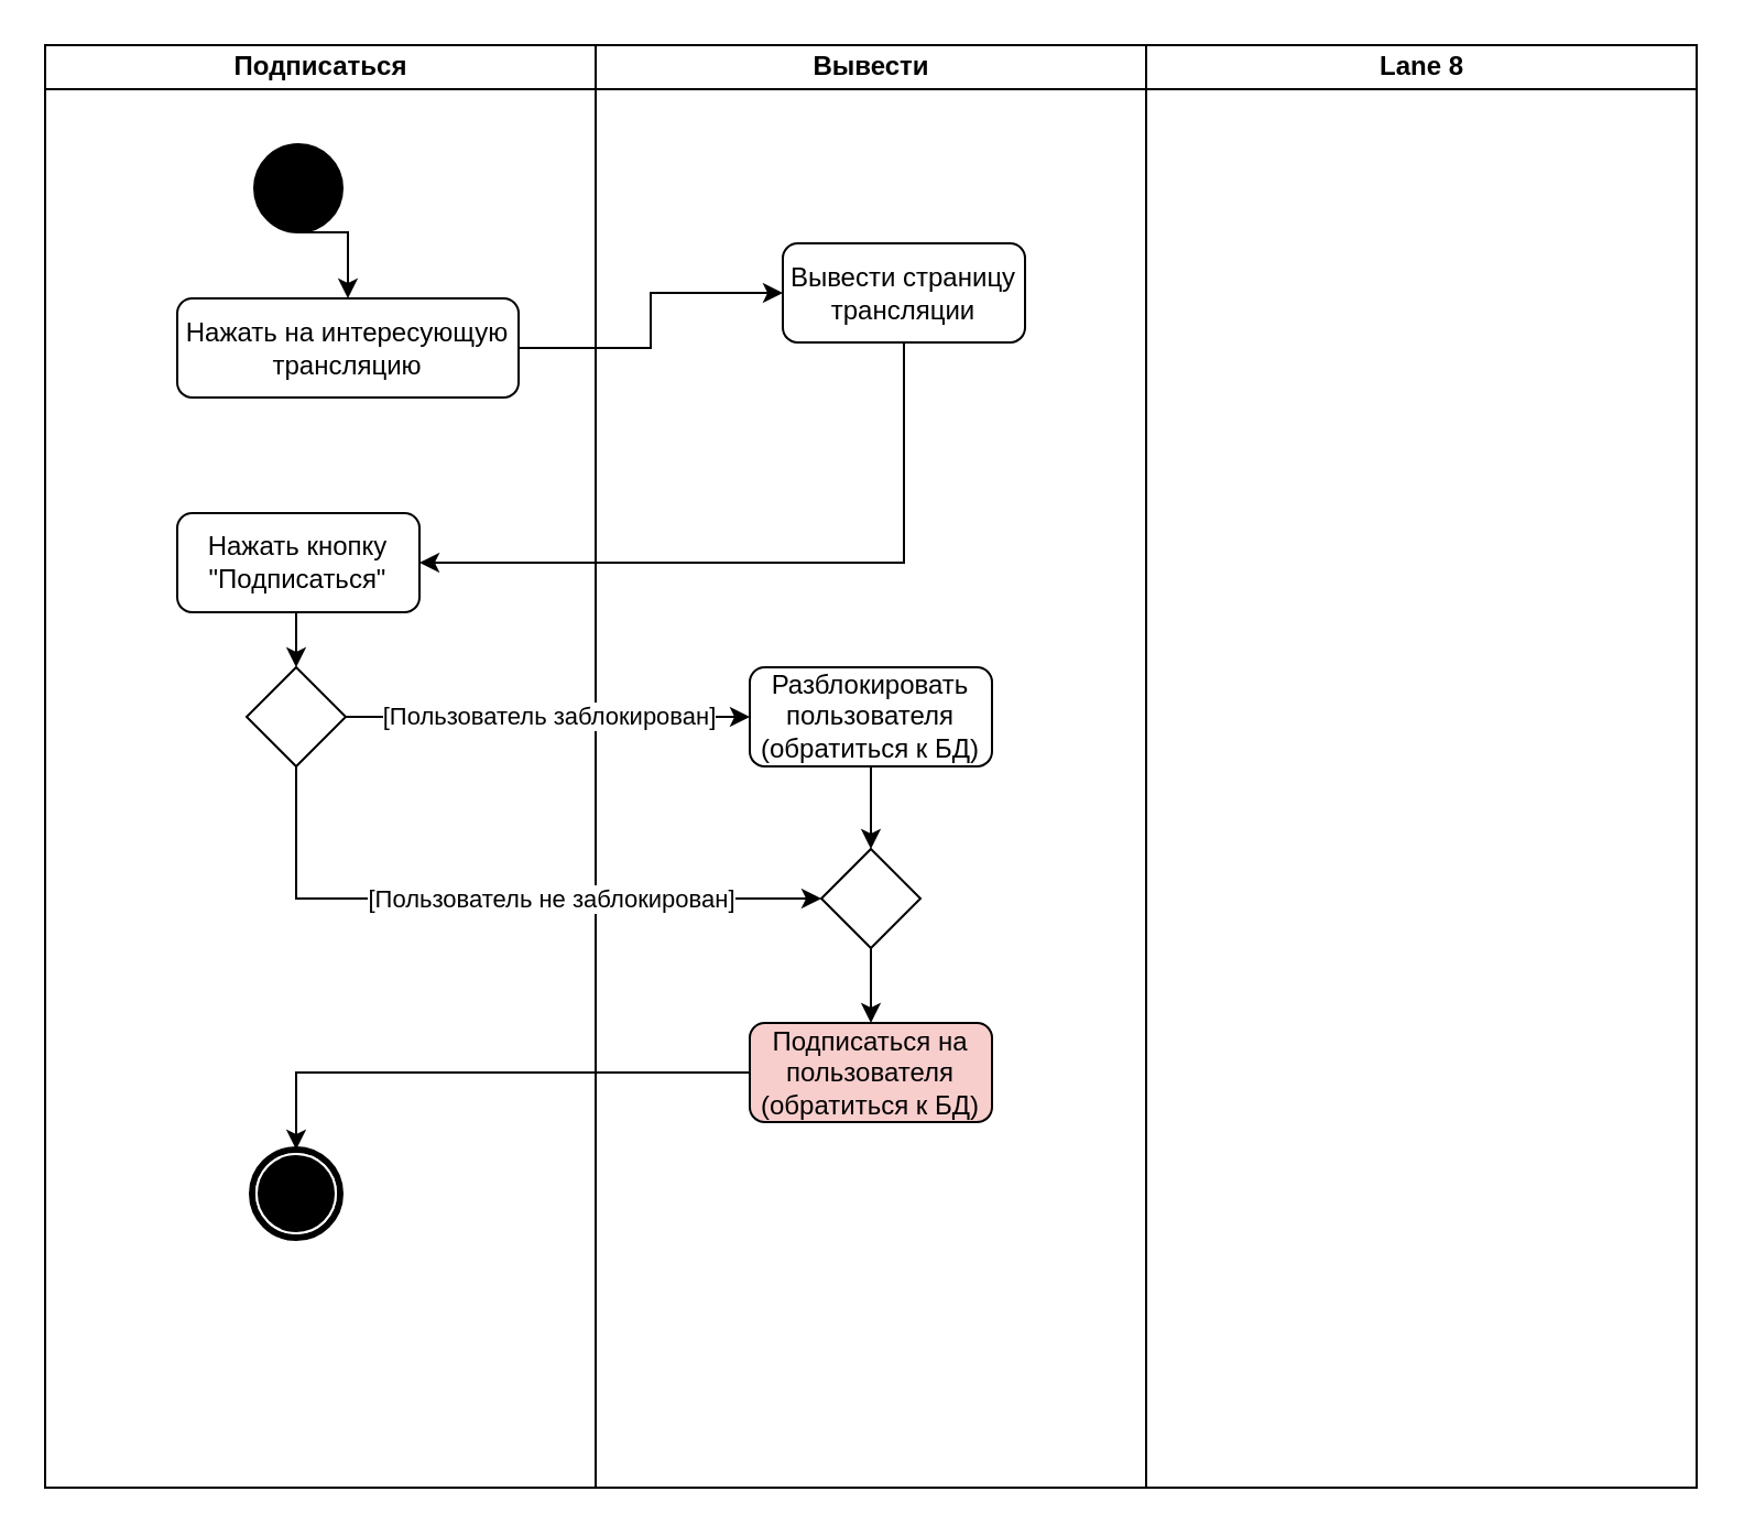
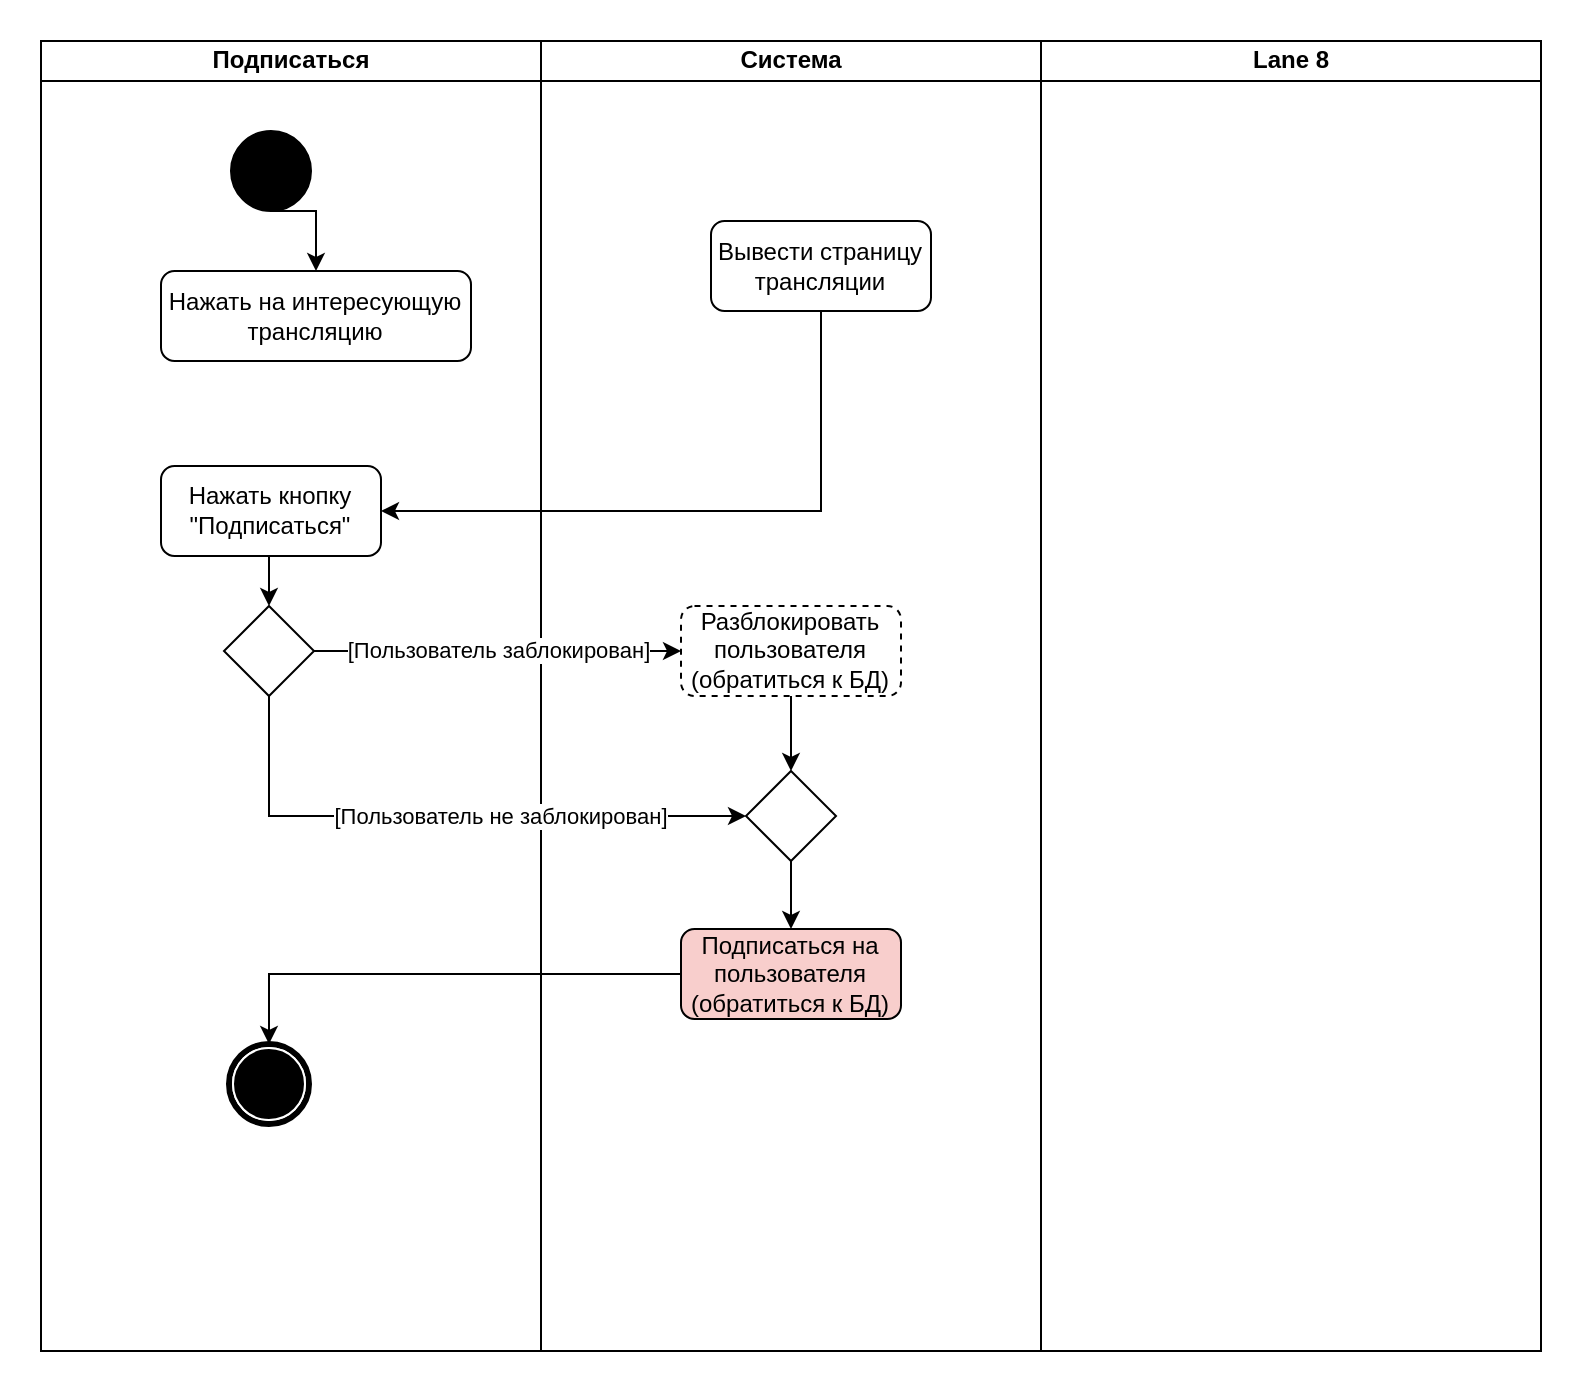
- <mxCell id="6" value="Вывести" style="swimlane;html=1;startSize=20;" parent="1" vertex="1"><mxGeometry x="270" y="20" width="250" height="655" as="geometry" /></mxCell>
+ <mxCell id="6" value="Система" style="swimlane;html=1;startSize=20;" parent="1" vertex="1"><mxGeometry x="270" y="20" width="250" height="655" as="geometry" /></mxCell>
- <mxCell id="22" style="edgeStyle=orthogonalEdgeStyle;rounded=0;orthogonalLoop=1;jettySize=auto;html=1;exitX=1;exitY=0.5;exitDx=0;exitDy=0;entryX=0;entryY=0.5;entryDx=0;entryDy=0;" parent="1" source="5" target="18" edge="1"><mxGeometry relative="1" as="geometry" /></mxCell>
- <mxCell id="13" value="Разблокировать пользователя&lt;div&gt;(обратиться к БД)&lt;/div&gt;" style="rounded=1;whiteSpace=wrap;html=1;" parent="6" vertex="1"><mxGeometry x="70" y="282.5" width="110" height="45" as="geometry" /></mxCell>
+ <mxCell id="13" value="Разблокировать пользователя&lt;div&gt;(обратиться к БД)&lt;/div&gt;" style="rounded=1;whiteSpace=wrap;html=1;dashed=1;" parent="6" vertex="1"><mxGeometry x="70" y="282.5" width="110" height="45" as="geometry" /></mxCell>
